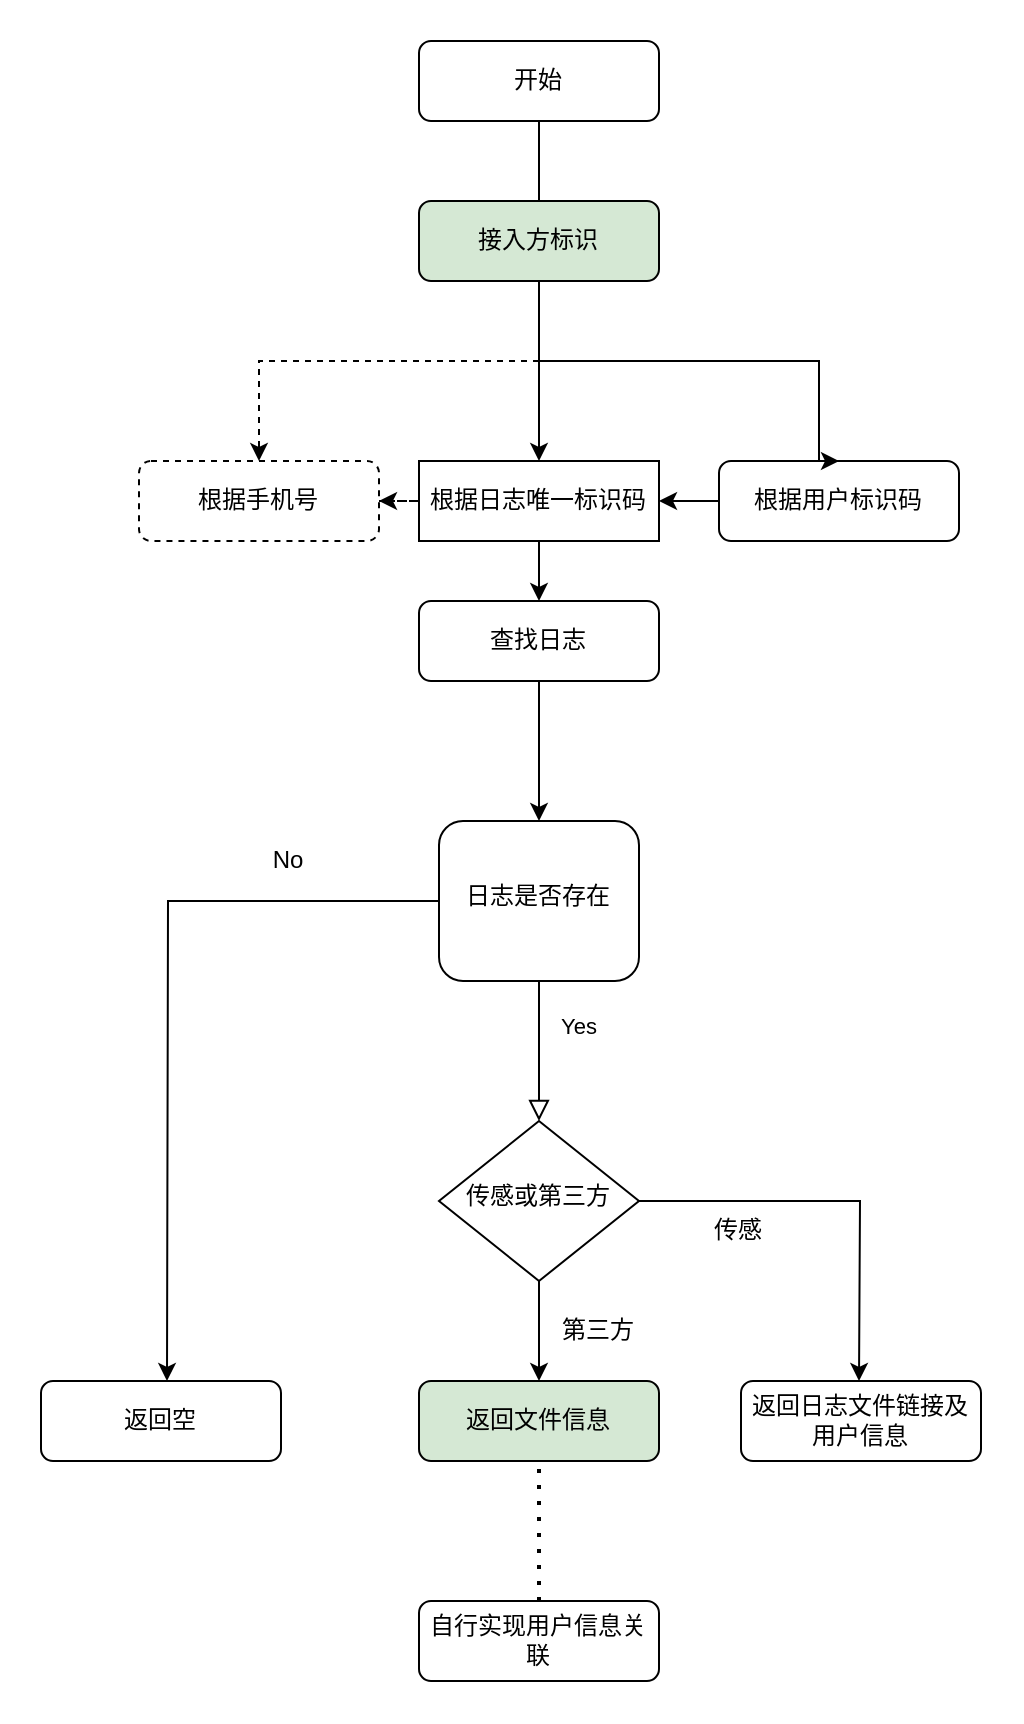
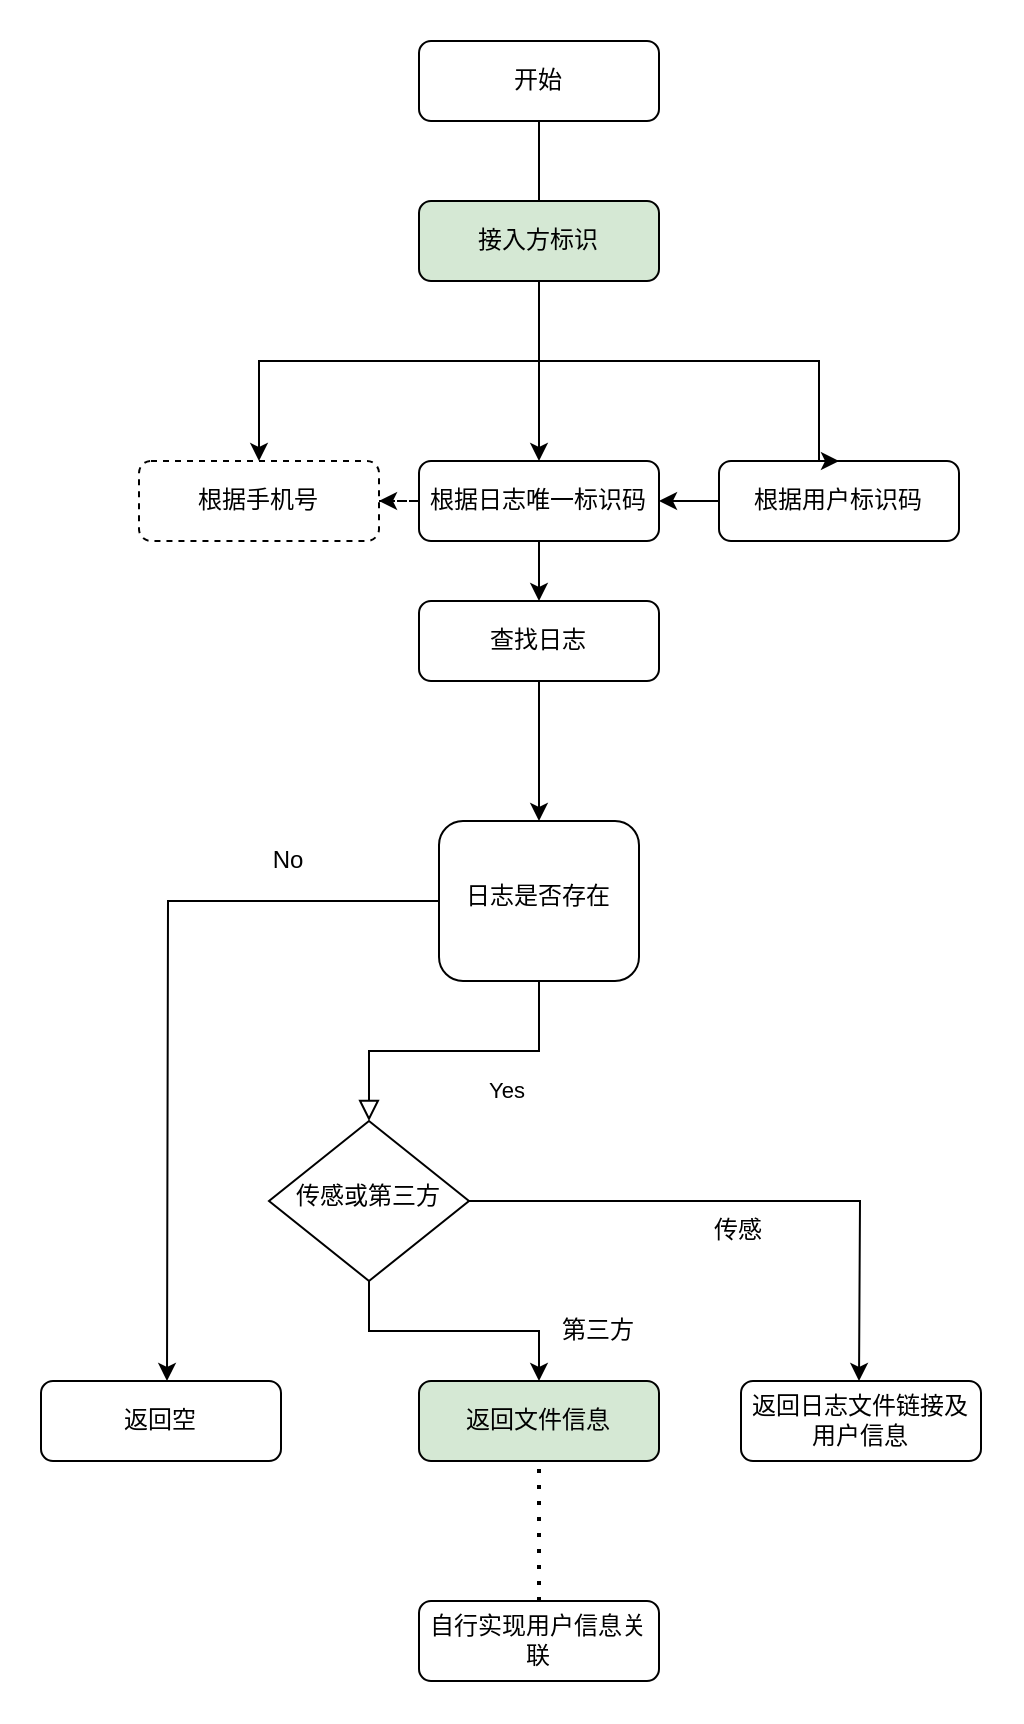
- <mxCell id="3" value="" style="edgeStyle=orthogonalEdgeStyle;rounded=0;orthogonalLoop=1;jettySize=auto;html=1;entryX=0.5;entryY=0;entryDx=0;entryDy=0;dashed=1;" edge="1" parent="1" source="5" target="2"><mxGeometry relative="1" as="geometry"><Array as="points"><mxPoint x="269" y="180" /><mxPoint x="129" y="180" /></Array></mxGeometry></mxCell>
+ <mxCell id="3" value="" style="edgeStyle=orthogonalEdgeStyle;rounded=0;orthogonalLoop=1;jettySize=auto;html=1;entryX=0.5;entryY=0;entryDx=0;entryDy=0;" edge="1" parent="1" source="5" target="2"><mxGeometry relative="1" as="geometry"><Array as="points"><mxPoint x="269" y="180" /><mxPoint x="129" y="180" /></Array></mxGeometry></mxCell>
- <mxCell id="8" value="根据日志唯一标识码" style="whiteSpace=wrap;html=1;fontSize=12;glass=0;strokeWidth=1;shadow=0;rounded=0;" vertex="1" parent="1"><mxGeometry x="209" y="230" width="120" height="40" as="geometry" /></mxCell>
+ <mxCell id="8" value="根据日志唯一标识码" style="rounded=1;whiteSpace=wrap;html=1;fontSize=12;glass=0;strokeWidth=1;shadow=0;" vertex="1" parent="1"><mxGeometry x="209" y="230" width="120" height="40" as="geometry" /></mxCell>
- <mxCell id="20" value="传感或第三方" style="rhombus;whiteSpace=wrap;html=1;shadow=0;fontFamily=Helvetica;fontSize=12;align=center;strokeWidth=1;spacing=6;spacingTop=-4;" vertex="1" parent="1"><mxGeometry x="219" y="560" width="100" height="80" as="geometry" /></mxCell>
+ <mxCell id="20" value="传感或第三方" style="rhombus;whiteSpace=wrap;html=1;shadow=0;fontFamily=Helvetica;fontSize=12;align=center;strokeWidth=1;spacing=6;spacingTop=-4;" vertex="1" parent="1"><mxGeometry x="134" y="560" width="100" height="80" as="geometry" /></mxCell>
